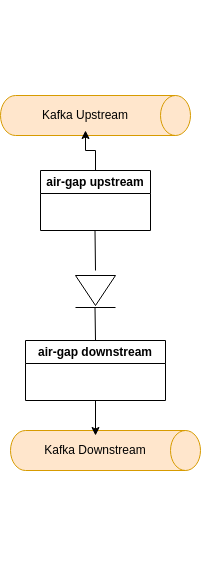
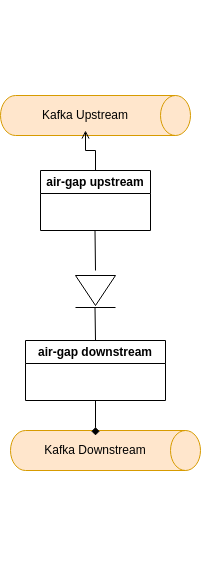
- <mxCell id="10" value="" style="edgeStyle=orthogonalEdgeStyle;rounded=0;orthogonalLoop=1;jettySize=auto;html=1;" edge="1" parent="1" source="11" target="3"><mxGeometry relative="1" as="geometry" /></mxCell>
+ <mxCell id="10" value="" style="edgeStyle=orthogonalEdgeStyle;rounded=0;orthogonalLoop=1;jettySize=auto;html=1;endArrow=open;" edge="1" parent="1" source="11" target="3"><mxGeometry relative="1" as="geometry" /></mxCell>
- <mxCell id="12" value="" style="edgeStyle=orthogonalEdgeStyle;rounded=0;orthogonalLoop=1;jettySize=auto;html=1;" edge="1" parent="1" source="13" target="5"><mxGeometry relative="1" as="geometry" /></mxCell>
+ <mxCell id="12" value="" style="edgeStyle=orthogonalEdgeStyle;rounded=0;orthogonalLoop=1;jettySize=auto;html=1;endArrow=diamond;" edge="1" parent="1" source="13" target="5"><mxGeometry relative="1" as="geometry" /></mxCell>
